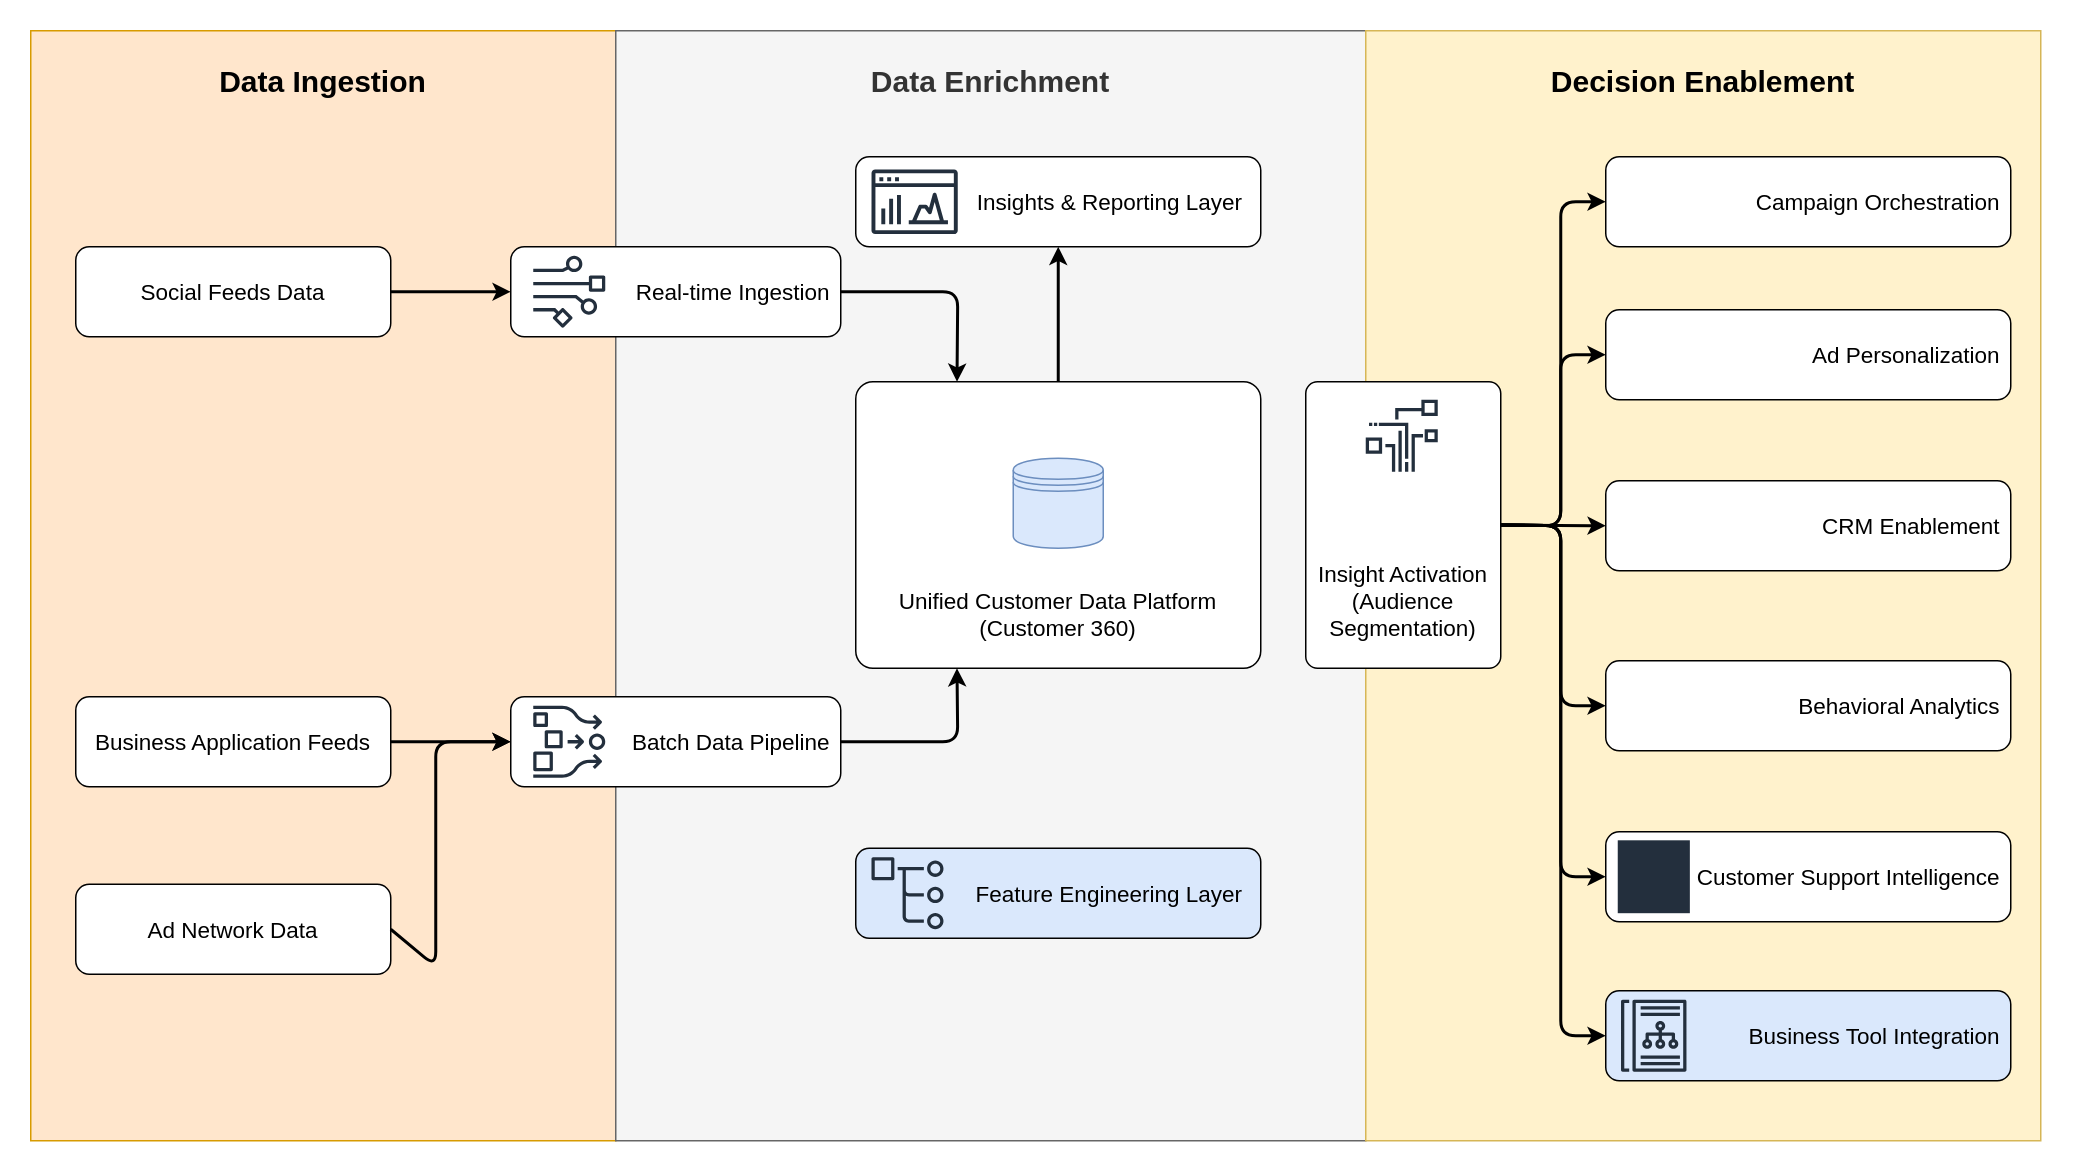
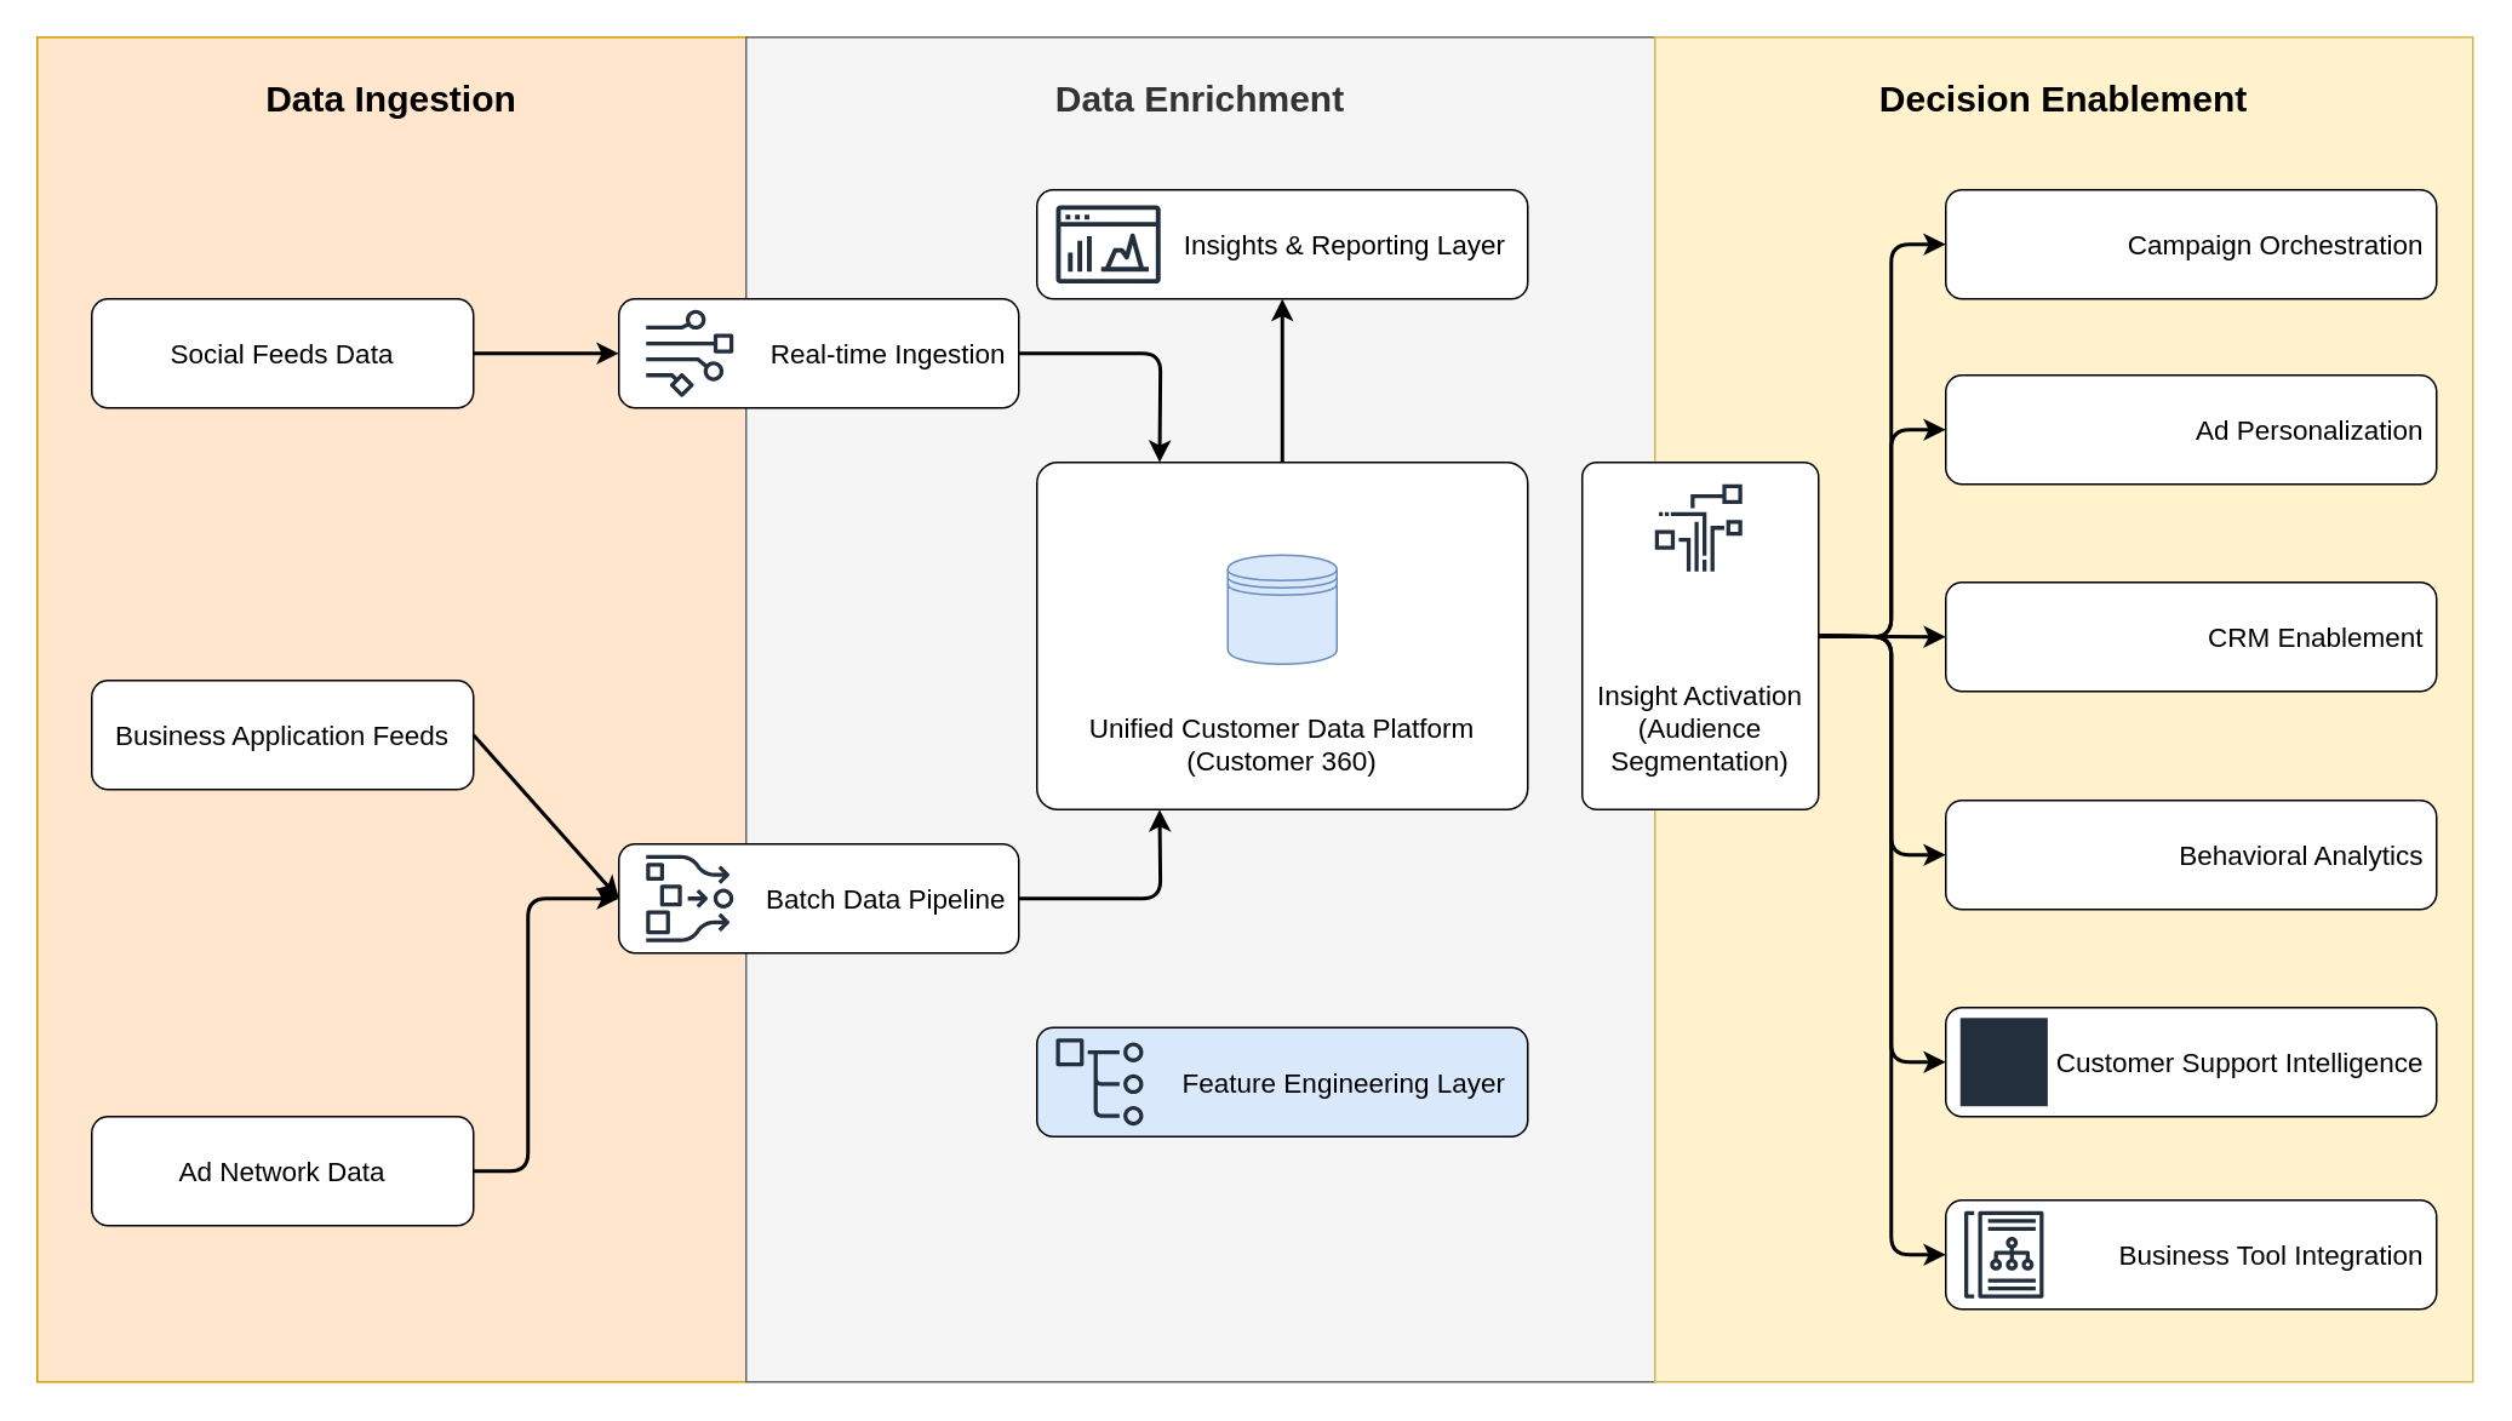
- <mxCell id="6" value="&lt;div&gt;Business Application Feeds&lt;/div&gt;" style="rounded=1;whiteSpace=wrap;html=1;fontSize=15;" parent="1" vertex="1"><mxGeometry x="50" y="464" width="210" height="60" as="geometry" /></mxCell>
+ <mxCell id="6" value="&lt;div&gt;Business Application Feeds&lt;/div&gt;" style="rounded=1;whiteSpace=wrap;html=1;fontSize=15;" parent="1" vertex="1"><mxGeometry x="50" y="374" width="210" height="60" as="geometry" /></mxCell>
- <mxCell id="7" value="&lt;div&gt;Ad Network Data&lt;/div&gt;" style="rounded=1;whiteSpace=wrap;html=1;fontSize=15;" parent="1" vertex="1"><mxGeometry x="50" y="589" width="210" height="60" as="geometry" /></mxCell>
+ <mxCell id="7" value="&lt;div&gt;Ad Network Data&lt;/div&gt;" style="rounded=1;whiteSpace=wrap;html=1;fontSize=15;" parent="1" vertex="1"><mxGeometry x="50" y="614" width="210" height="60" as="geometry" /></mxCell>
- <mxCell id="31" value="&lt;div&gt;Business Tool Integration&lt;/div&gt;" style="rounded=1;whiteSpace=wrap;html=1;fontSize=15;align=right;spacingRight=5;fillColor=#dae8fc;" parent="1" vertex="1"><mxGeometry x="1070" y="660" width="270" height="60" as="geometry" /></mxCell>
+ <mxCell id="31" value="&lt;div&gt;Business Tool Integration&lt;/div&gt;" style="rounded=1;whiteSpace=wrap;html=1;fontSize=15;align=right;spacingRight=5;" parent="1" vertex="1"><mxGeometry x="1070" y="660" width="270" height="60" as="geometry" /></mxCell>
